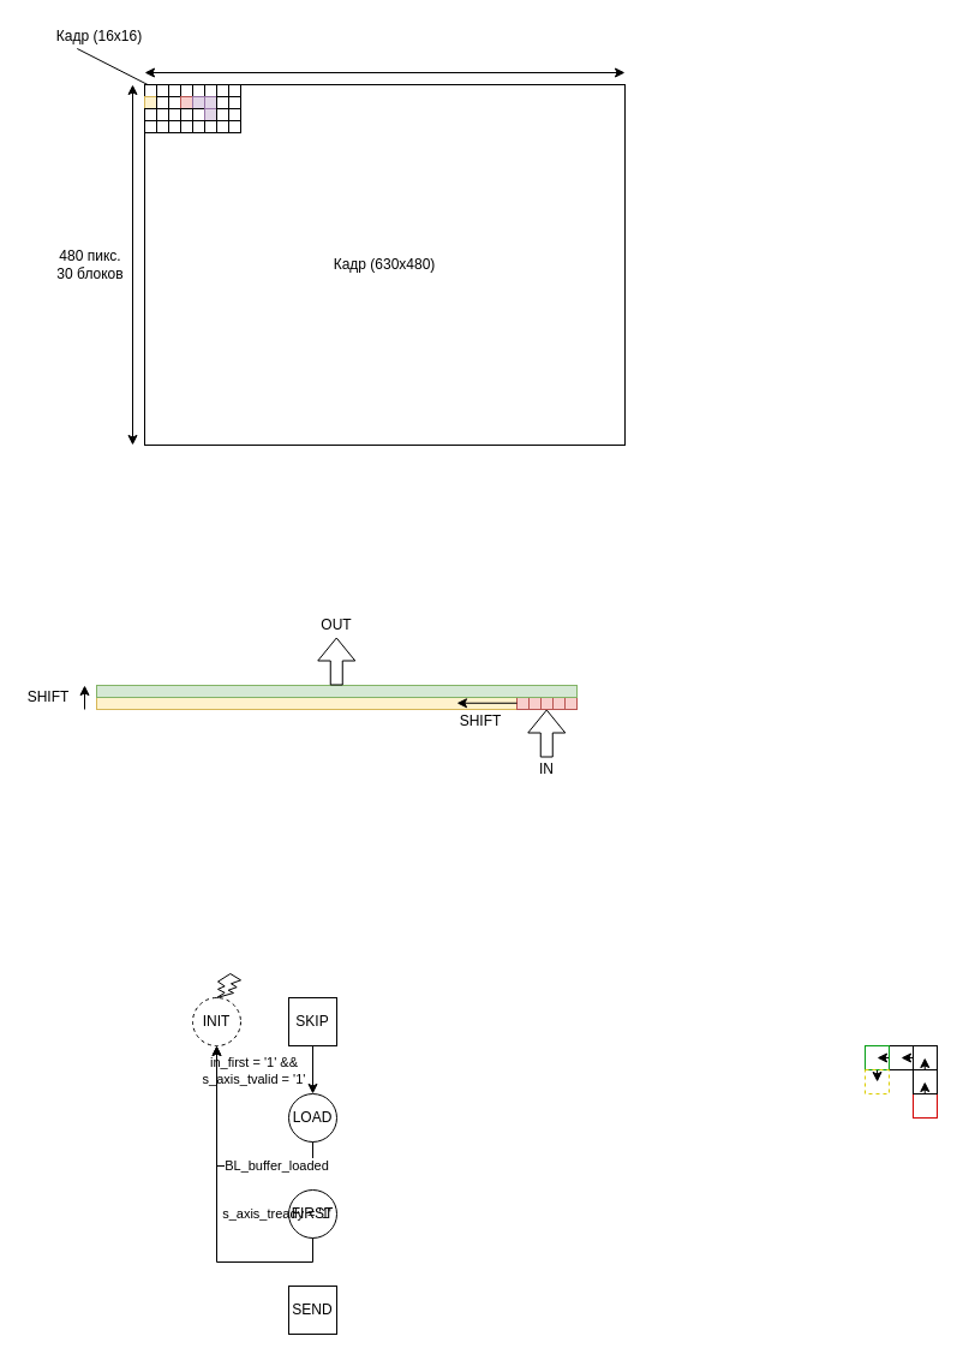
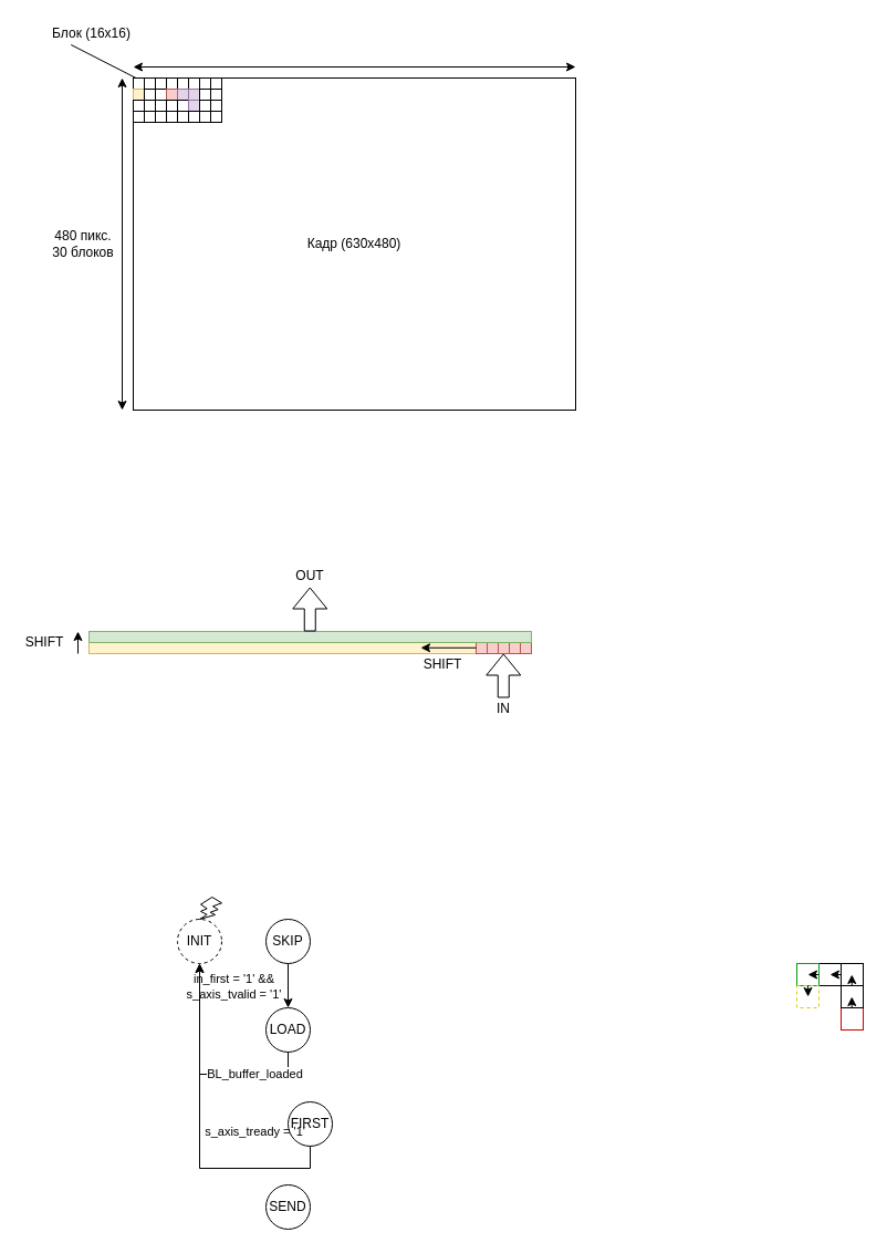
- <mxCell id="12" value="Кадр (16х16)" style="text;html=1;strokeColor=none;fillColor=none;align=center;verticalAlign=middle;whiteSpace=wrap;rounded=0;" vertex="1" parent="1"><mxGeometry x="45" y="20" width="75" height="20" as="geometry" /></mxCell>
+ <mxCell id="12" value="Блок (16х16)" style="text;html=1;strokeColor=none;fillColor=none;align=center;verticalAlign=middle;whiteSpace=wrap;rounded=0;" vertex="1" parent="1"><mxGeometry x="45" y="20" width="75" height="20" as="geometry" /></mxCell>
- <mxCell id="59" value="SKIP" style="whiteSpace=wrap;html=1;aspect=fixed;fillColor=none;rounded=0;" vertex="1" parent="1"><mxGeometry x="240" y="830" width="40" height="40" as="geometry" /></mxCell>
+ <mxCell id="59" value="SKIP" style="ellipse;whiteSpace=wrap;html=1;aspect=fixed;fillColor=none;" vertex="1" parent="1"><mxGeometry x="240" y="830" width="40" height="40" as="geometry" /></mxCell>
- <mxCell id="63" value="FIRST" style="ellipse;whiteSpace=wrap;html=1;aspect=fixed;fillColor=none;" vertex="1" parent="1"><mxGeometry x="240" y="990" width="40" height="40" as="geometry" /></mxCell>
+ <mxCell id="63" value="FIRST" style="ellipse;whiteSpace=wrap;html=1;aspect=fixed;fillColor=none;" vertex="1" parent="1"><mxGeometry x="260" y="995" width="40" height="40" as="geometry" /></mxCell>
- <mxCell id="64" value="SEND" style="whiteSpace=wrap;html=1;aspect=fixed;fillColor=none;rounded=0;" vertex="1" parent="1"><mxGeometry x="240" y="1070" width="40" height="40" as="geometry" /></mxCell>
+ <mxCell id="64" value="SEND" style="ellipse;whiteSpace=wrap;html=1;aspect=fixed;fillColor=none;" vertex="1" parent="1"><mxGeometry x="240" y="1070" width="40" height="40" as="geometry" /></mxCell>
